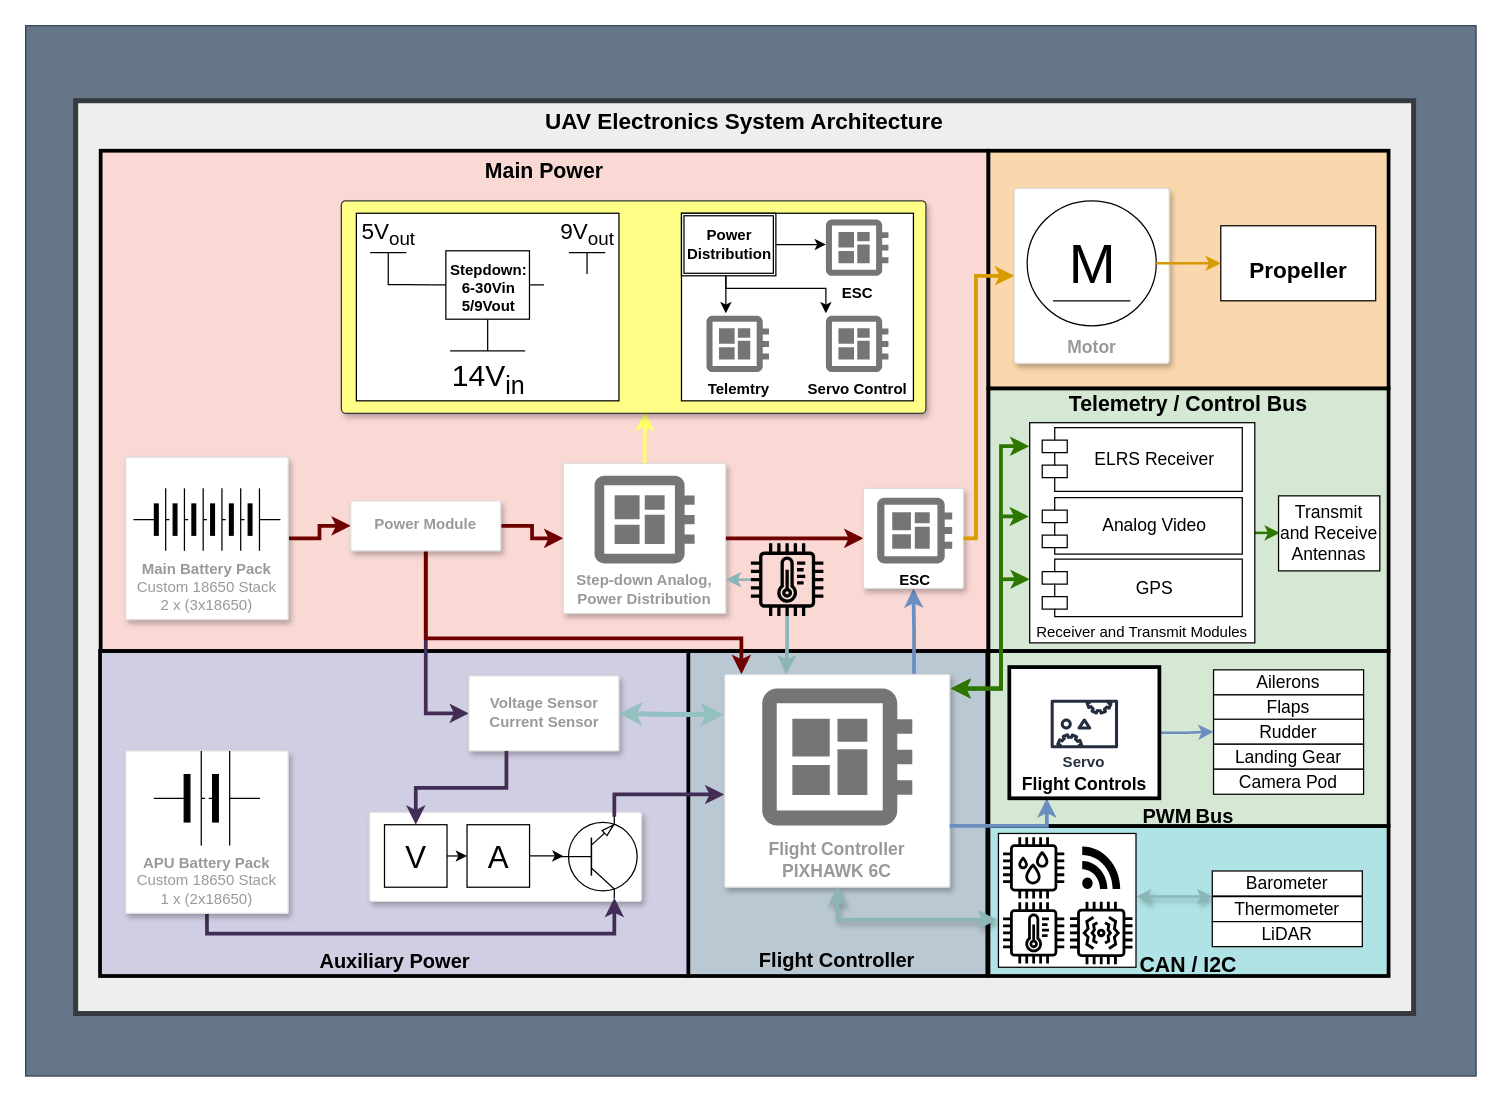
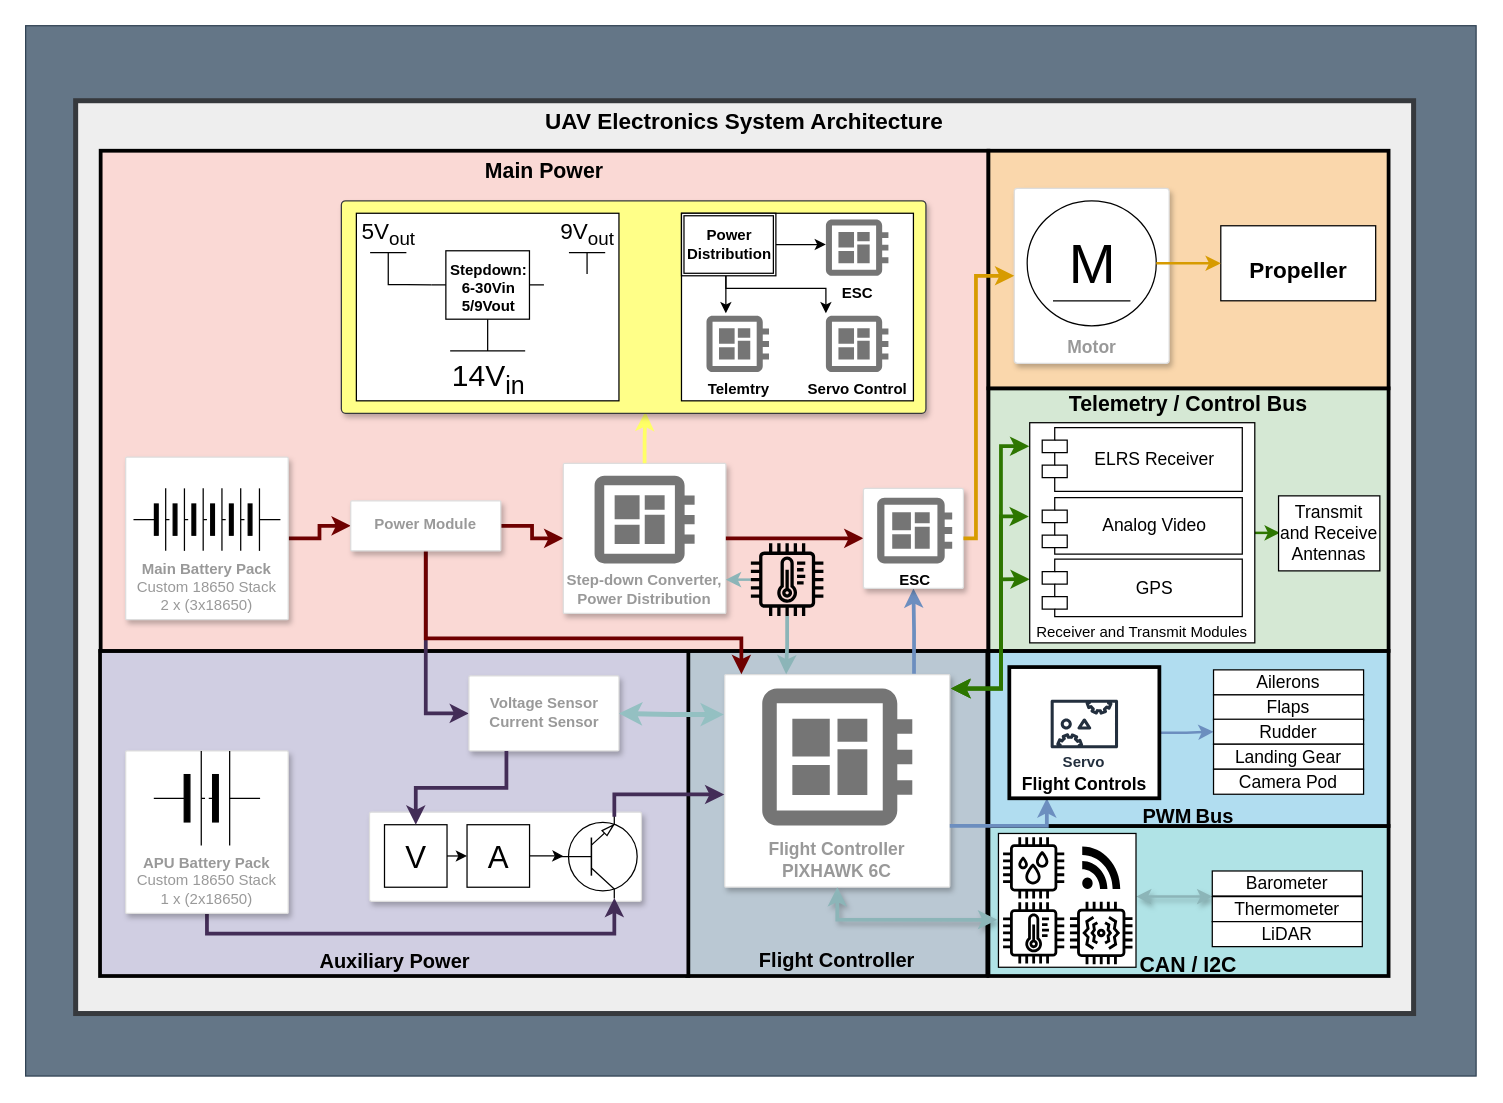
- <mxCell id="18" value="&lt;div&gt;&lt;b&gt;Step-down Analog,&lt;/b&gt;&lt;/div&gt;&lt;div&gt;&lt;b&gt;Power Distribution&lt;/b&gt;&lt;/div&gt;" style="strokeColor=#dddddd;shadow=1;strokeWidth=1;rounded=1;absoluteArcSize=1;arcSize=2;labelPosition=center;verticalLabelPosition=middle;align=center;verticalAlign=bottom;spacingLeft=0;fontColor=#999999;fontSize=12;whiteSpace=wrap;spacingBottom=2;html=1;" vertex="1" parent="17"><mxGeometry width="130" height="120" as="geometry" /></mxCell>
+ <mxCell id="18" value="&lt;div&gt;&lt;b&gt;Step-down Converter,&lt;/b&gt;&lt;/div&gt;&lt;div&gt;&lt;b&gt;Power Distribution&lt;/b&gt;&lt;/div&gt;" style="strokeColor=#dddddd;shadow=1;strokeWidth=1;rounded=1;absoluteArcSize=1;arcSize=2;labelPosition=center;verticalLabelPosition=middle;align=center;verticalAlign=bottom;spacingLeft=0;fontColor=#999999;fontSize=12;whiteSpace=wrap;spacingBottom=2;html=1;" vertex="1" parent="17"><mxGeometry width="130" height="120" as="geometry" /></mxCell>
- <mxCell id="7" value="&lt;font style=&quot;font-size: 16px;&quot;&gt;&lt;b&gt;PWM&lt;/b&gt;&lt;/font&gt; &lt;font style=&quot;font-size: 16px;&quot;&gt;&lt;b&gt;Bus&lt;/b&gt;&lt;/font&gt;" style="whiteSpace=wrap;html=1;verticalAlign=bottom;rounded=0;strokeWidth=3;spacingTop=0;spacingBottom=-4;fillColor=#d5e8d4;strokeColor=#000000;" vertex="1" parent="1"><mxGeometry x="790" y="520" width="320" height="140" as="geometry" /></mxCell>
+ <mxCell id="7" value="&lt;font style=&quot;font-size: 16px;&quot;&gt;&lt;b&gt;PWM&lt;/b&gt;&lt;/font&gt; &lt;font style=&quot;font-size: 16px;&quot;&gt;&lt;b&gt;Bus&lt;/b&gt;&lt;/font&gt;" style="whiteSpace=wrap;html=1;verticalAlign=bottom;rounded=0;strokeWidth=3;spacingTop=0;spacingBottom=-4;fillColor=#b1ddf0;strokeColor=#000000;" vertex="1" parent="1"><mxGeometry x="790" y="520" width="320" height="140" as="geometry" /></mxCell>
